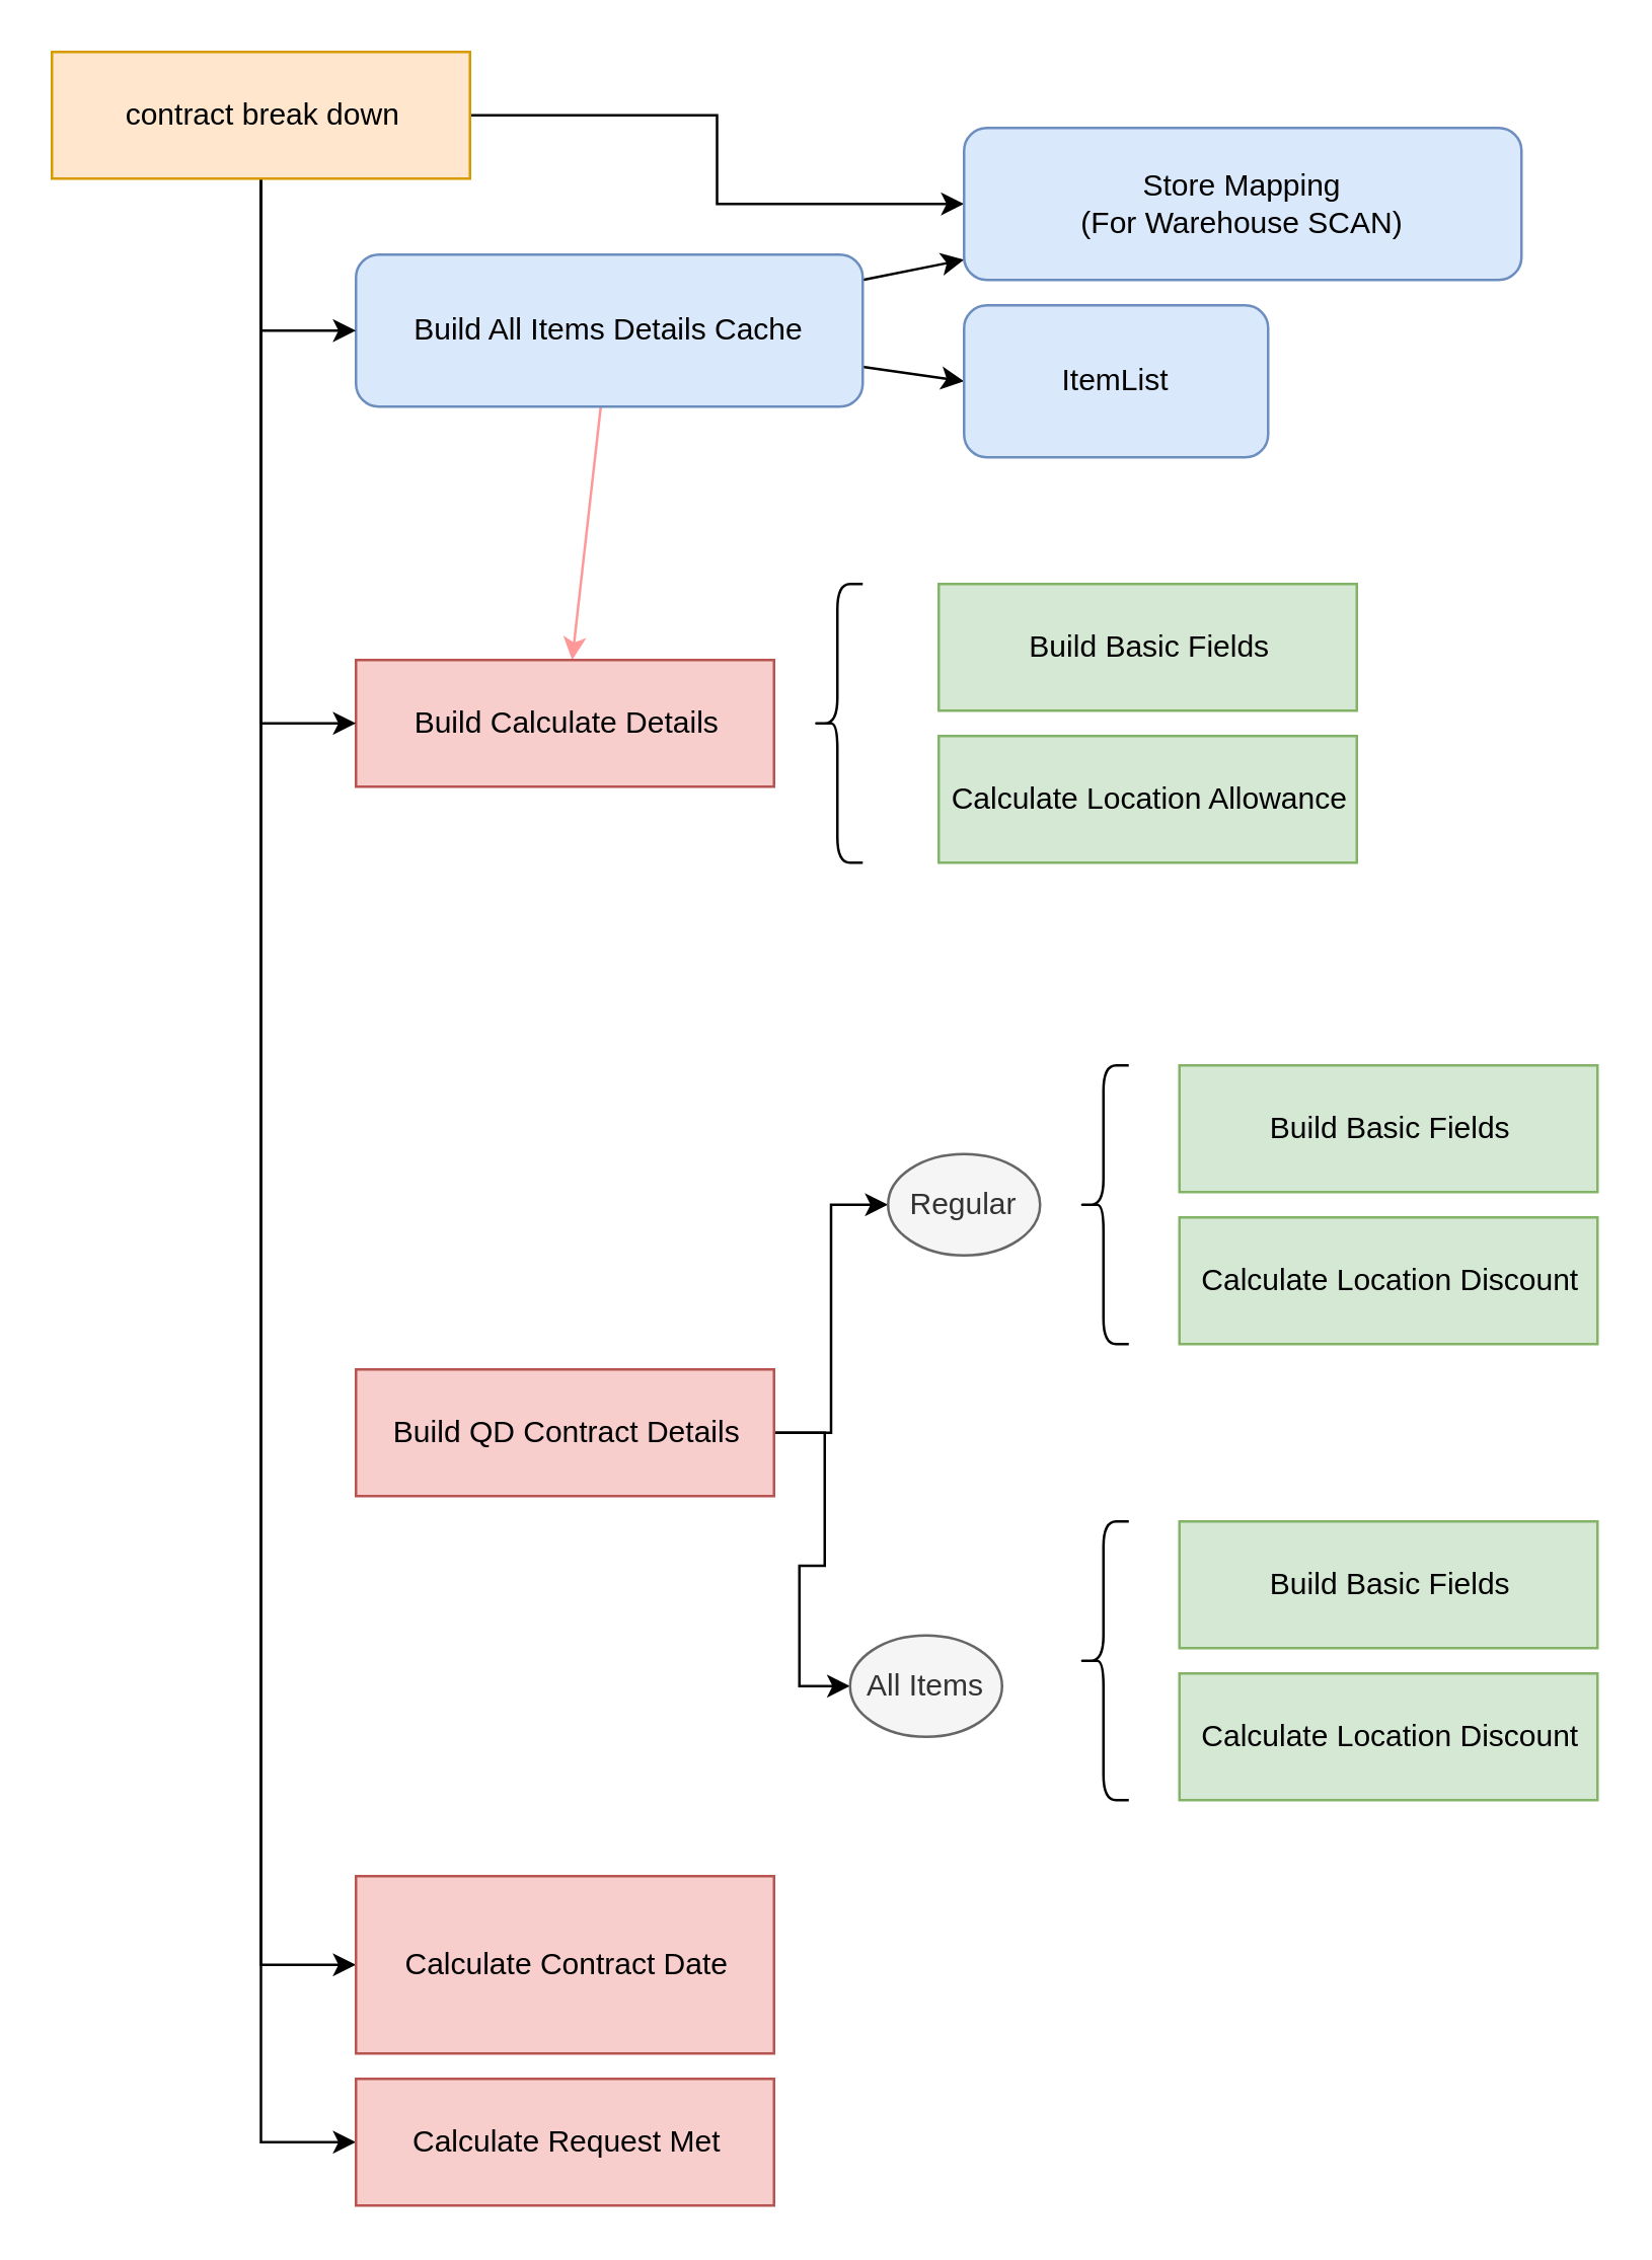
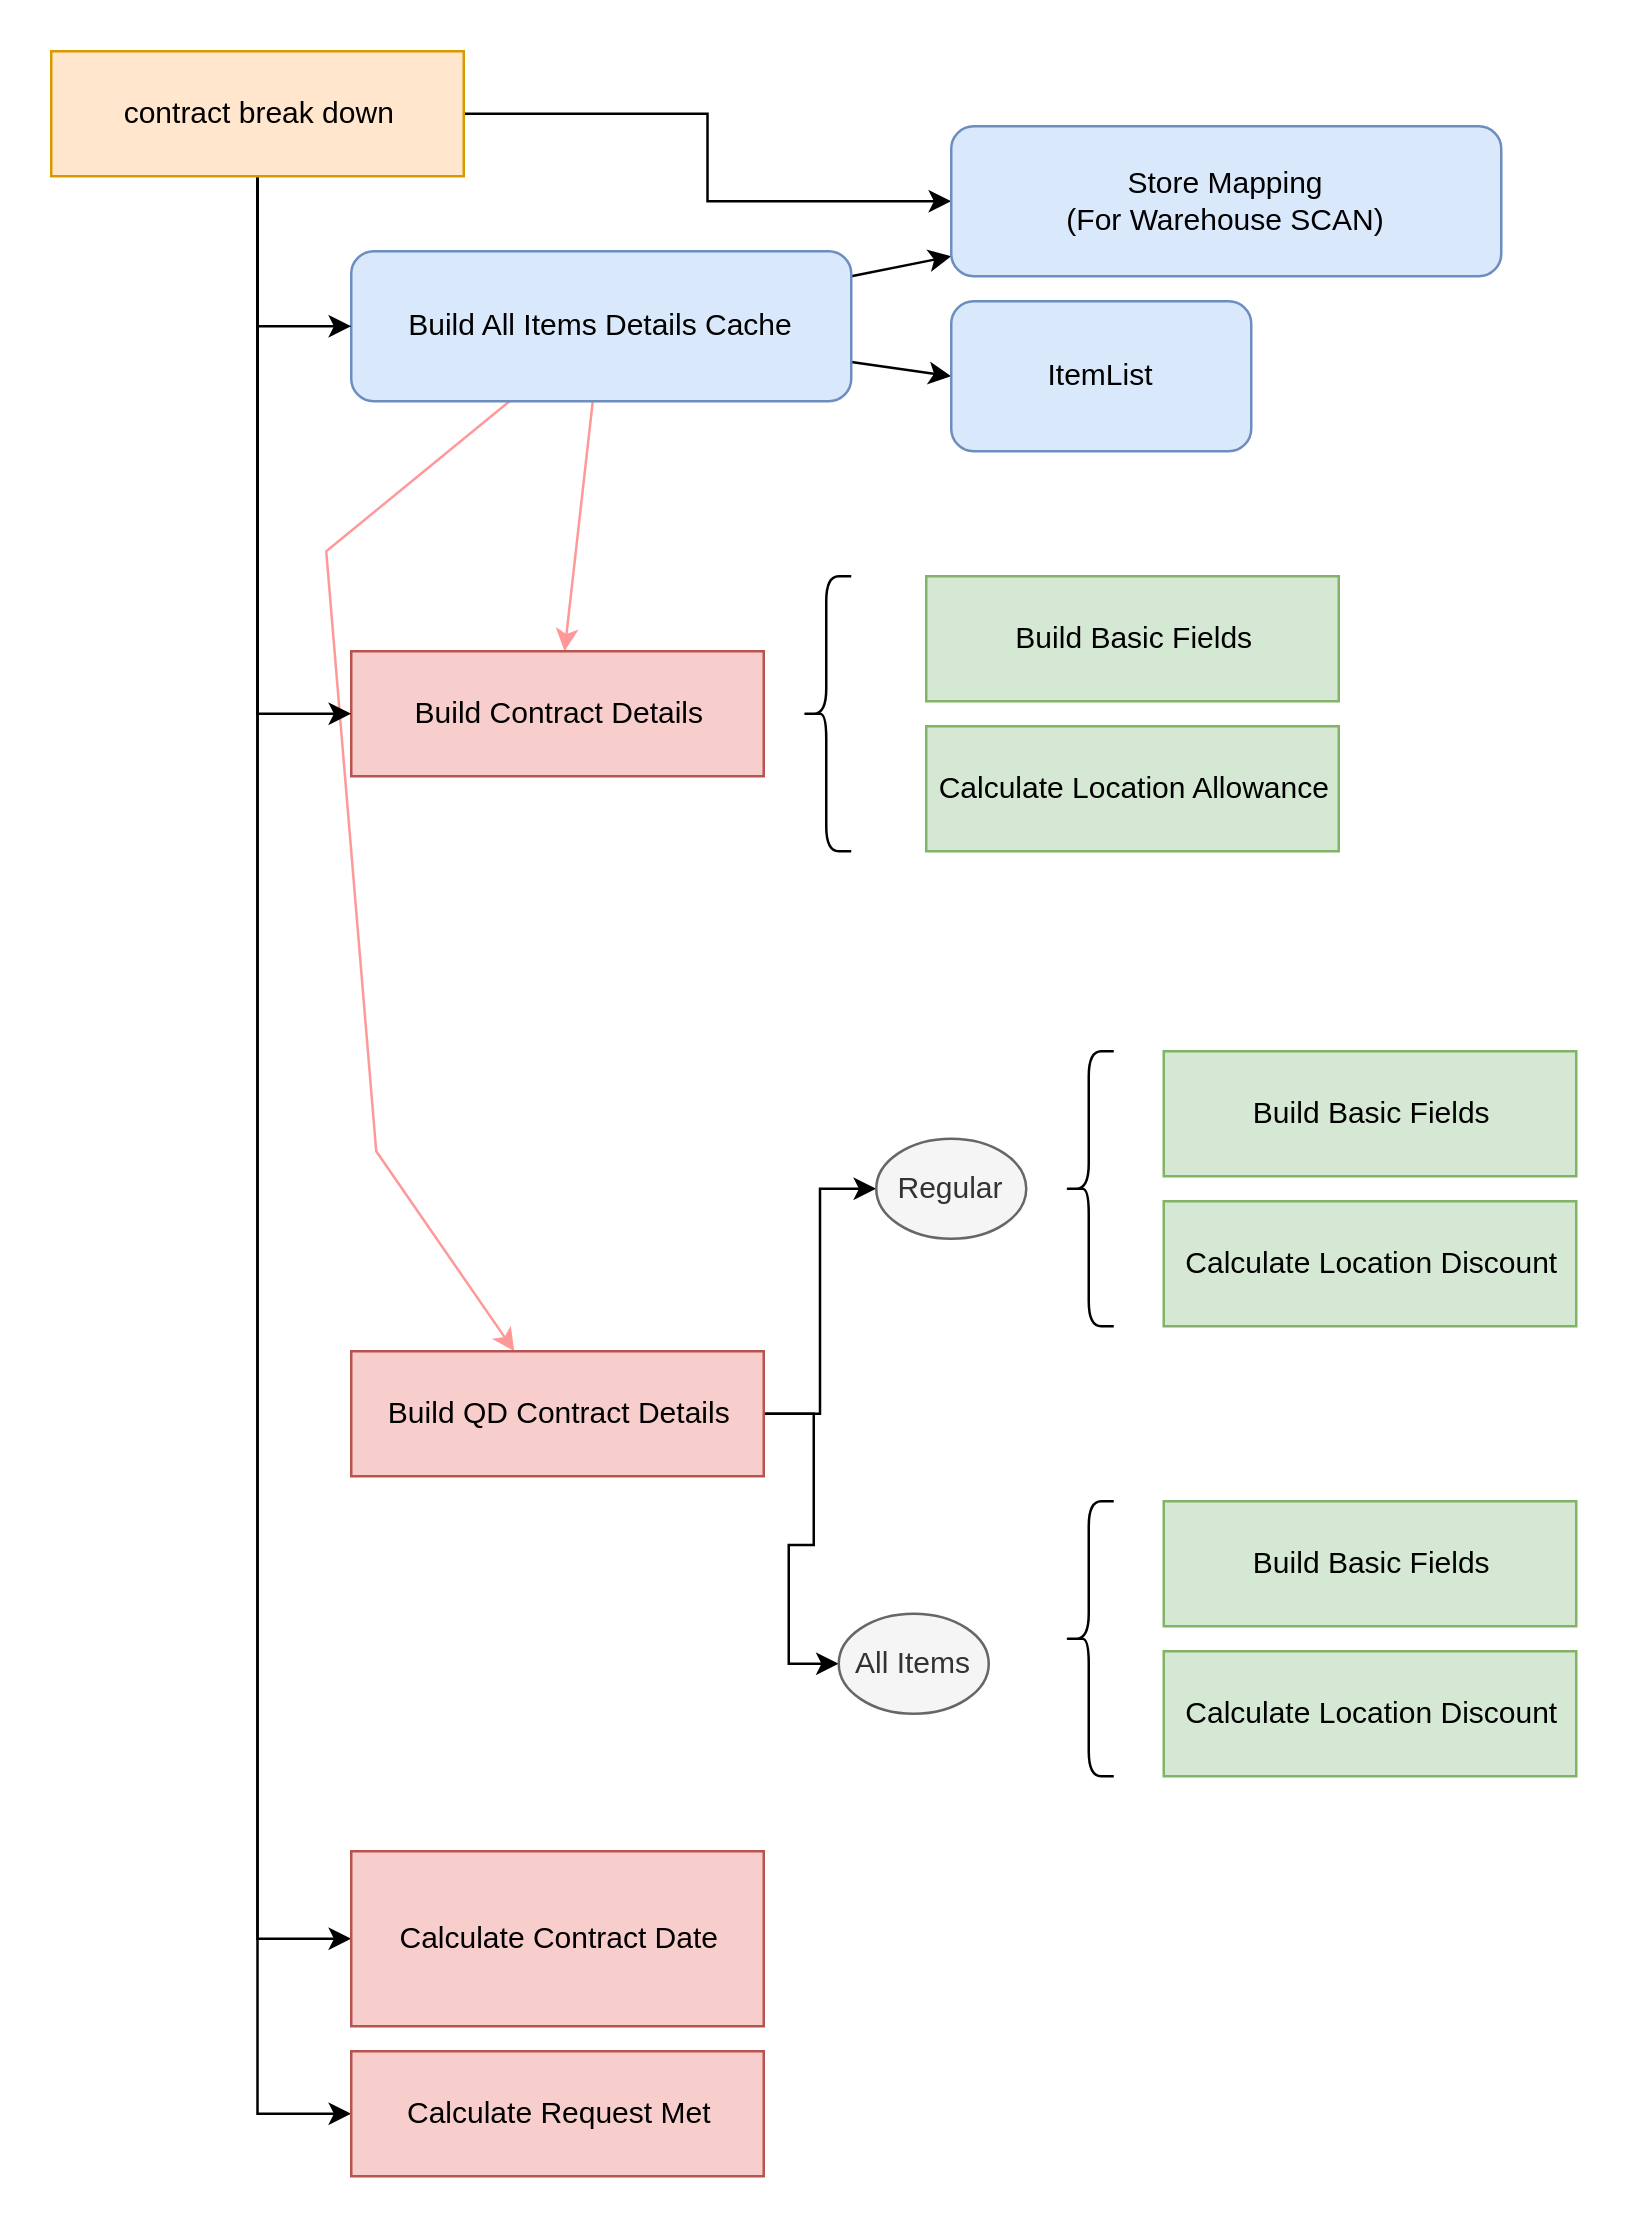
- <mxCell id="7" value="Build Calculate Details" style="html=1;fillColor=#f8cecc;strokeColor=#b85450;" vertex="1" parent="1"><mxGeometry x="140" y="260" width="165" height="50" as="geometry" /></mxCell>
+ <mxCell id="7" value="Build Contract Details" style="html=1;fillColor=#f8cecc;strokeColor=#b85450;" vertex="1" parent="1"><mxGeometry x="140" y="260" width="165" height="50" as="geometry" /></mxCell>
+ <mxCell id="5" value="" style="edgeStyle=none;rounded=0;orthogonalLoop=1;jettySize=auto;html=1;strokeColor=#FF9999;" edge="1" parent="1" source="6" target="10"><mxGeometry relative="1" as="geometry"><Array as="points"><mxPoint x="130" y="220" /><mxPoint x="150" y="460" /></Array></mxGeometry></mxCell>
